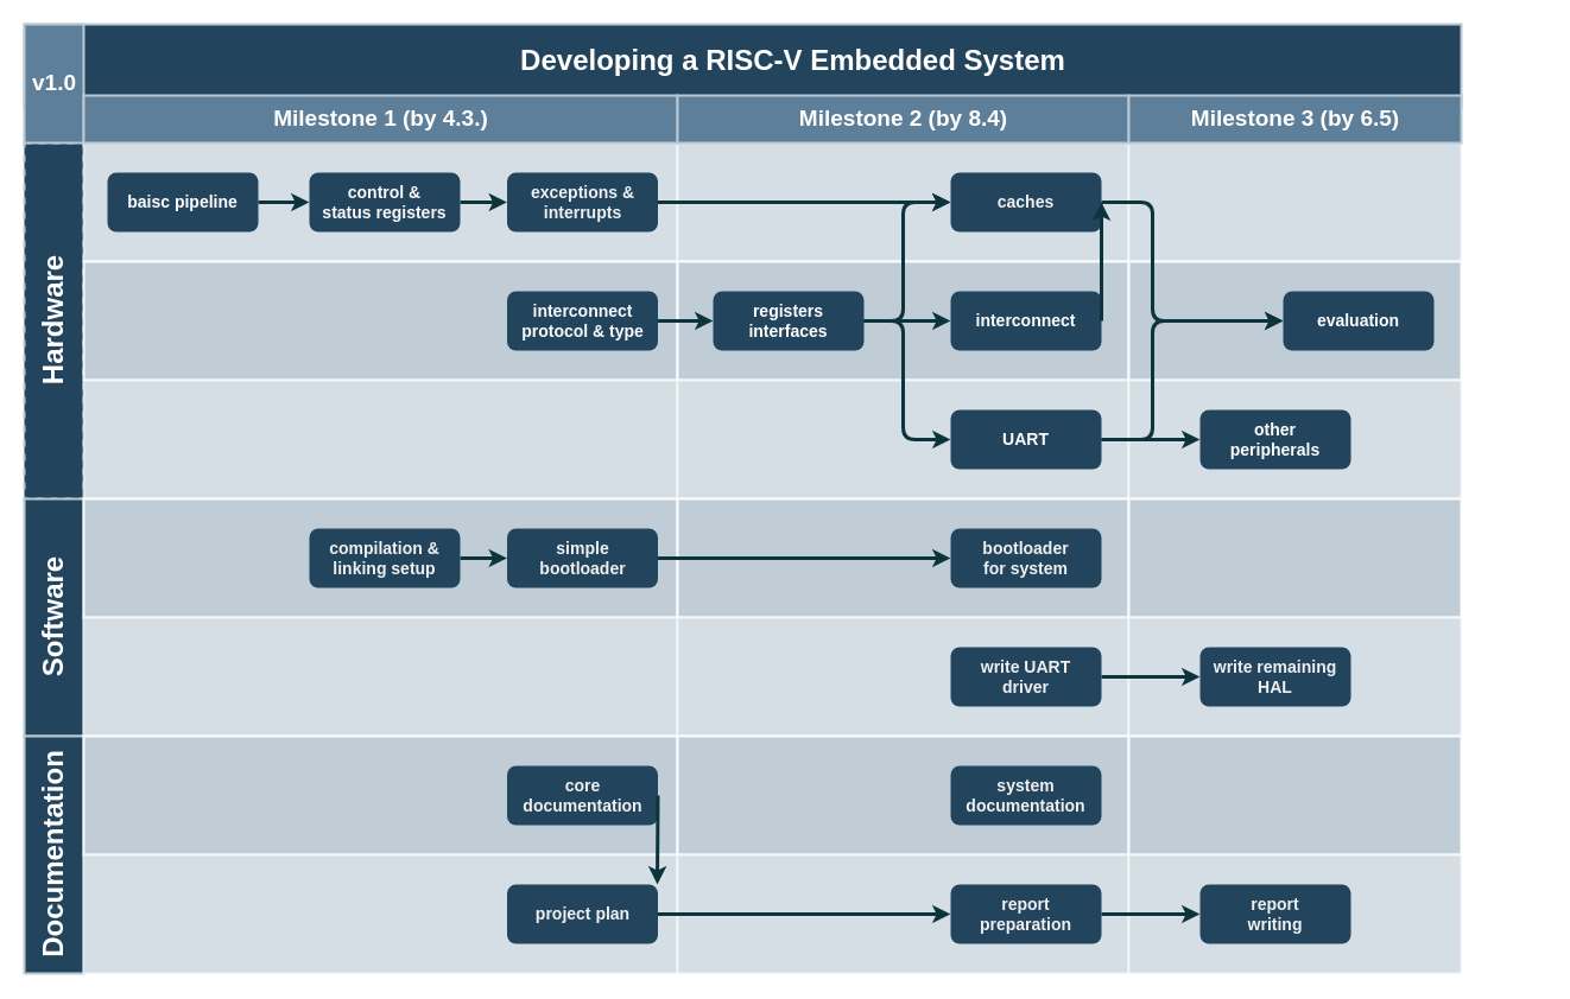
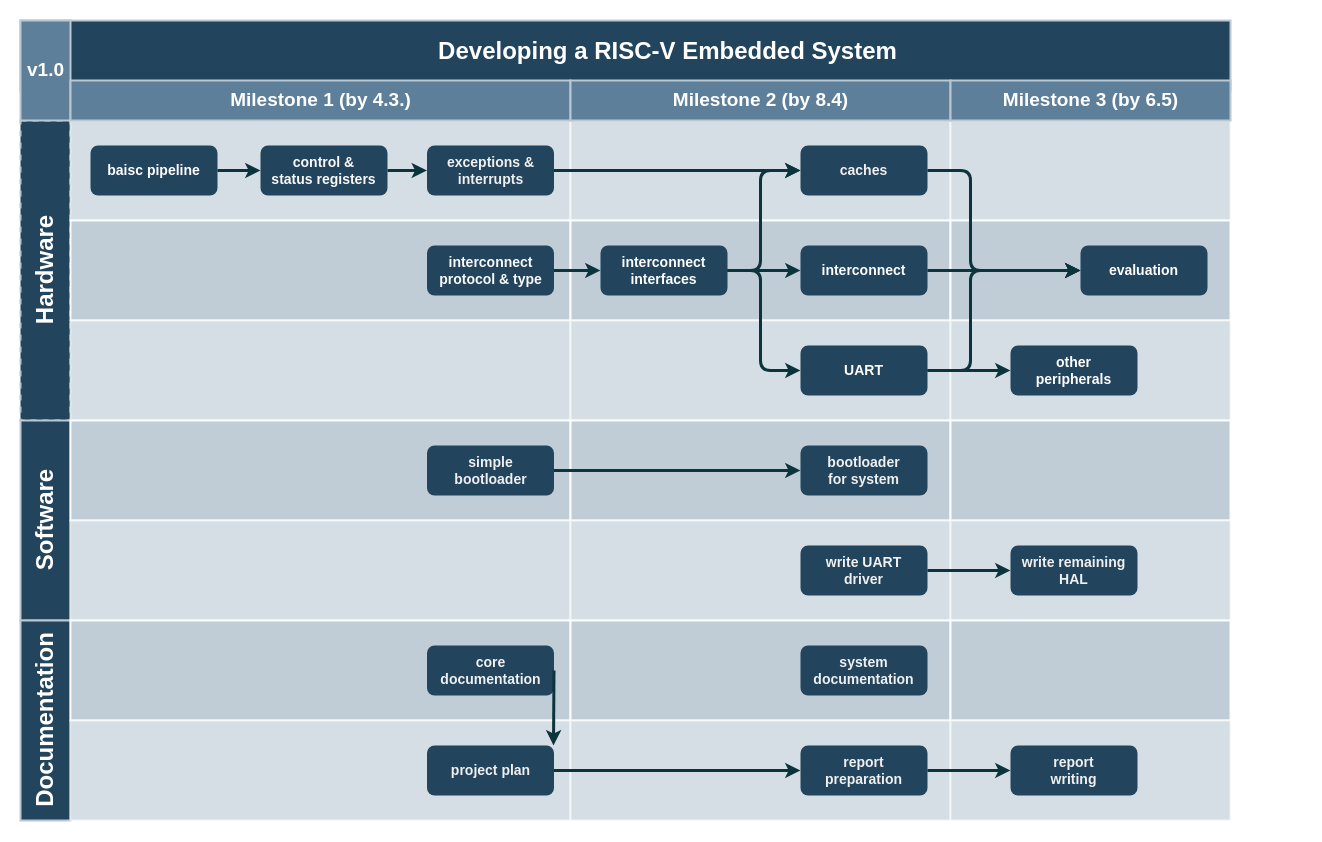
- <mxCell id="60" value="" style="edgeStyle=elbowEdgeStyle;elbow=horizontal;strokeWidth=3;strokeColor=#0C343D;fontFamily=Helvetica;html=1;exitX=1;exitY=0.5;exitDx=0;exitDy=0;fontStyle=1;fontSize=14;" parent="1" source="45" target="41" edge="1"><mxGeometry x="-147.551" y="830" width="131.973" height="100" as="geometry"><mxPoint x="1163.498" y="380" as="sourcePoint" /><mxPoint x="1396.498" y="380" as="targetPoint" /></mxGeometry></mxCell>
+ <mxCell id="60" value="" style="edgeStyle=elbowEdgeStyle;elbow=horizontal;strokeWidth=3;strokeColor=#0C343D;fontFamily=Helvetica;html=1;exitX=1;exitY=0.5;exitDx=0;exitDy=0;entryX=0;entryY=0.5;entryDx=0;entryDy=0;fontStyle=1;fontSize=14;" parent="1" source="45" target="58" edge="1"><mxGeometry x="-147.551" y="830" width="131.973" height="100" as="geometry"><mxPoint x="1163.498" y="380" as="sourcePoint" /><mxPoint x="1396.498" y="380" as="targetPoint" /></mxGeometry></mxCell>
- <mxCell id="29" value="registers&lt;br style=&quot;font-size: 14px;&quot;&gt;interfaces" style="rounded=1;fillColor=#23445D;strokeColor=none;strokeWidth=2;gradientColor=none;fontFamily=Helvetica;html=1;fontColor=#FFFFFF;fontStyle=1;fontSize=14;" parent="1" vertex="1"><mxGeometry x="599.998" y="245" width="127" height="50" as="geometry" /></mxCell>
+ <mxCell id="29" value="interconnect&lt;br style=&quot;font-size: 14px;&quot;&gt;interfaces" style="rounded=1;fillColor=#23445D;strokeColor=none;strokeWidth=2;gradientColor=none;fontFamily=Helvetica;html=1;fontColor=#FFFFFF;fontStyle=1;fontSize=14;" parent="1" vertex="1"><mxGeometry x="599.998" y="245" width="127" height="50" as="geometry" /></mxCell>
- <mxCell id="42" value="compilation &amp;amp;&lt;br style=&quot;font-size: 14px;&quot;&gt;linking setup" style="rounded=1;fillColor=#23445D;strokeColor=none;strokeWidth=2;fontFamily=Helvetica;html=1;gradientColor=none;fontColor=#F0F0F0;fontStyle=1;fontSize=14;" parent="1" vertex="1"><mxGeometry x="259.999" y="445" width="127" height="50" as="geometry" /></mxCell>
- <mxCell id="49" value="" style="edgeStyle=elbowEdgeStyle;elbow=horizontal;strokeWidth=3;strokeColor=#0C343D;fontFamily=Helvetica;html=1;entryX=0;entryY=0.5;entryDx=0;entryDy=0;fontStyle=1;fontSize=14;" parent="1" source="42" target="43" edge="1"><mxGeometry x="-787.551" y="941" width="131.973" height="100" as="geometry"><mxPoint x="516.998" y="491" as="sourcePoint" /><mxPoint x="669.998" y="491" as="targetPoint" /></mxGeometry></mxCell>
